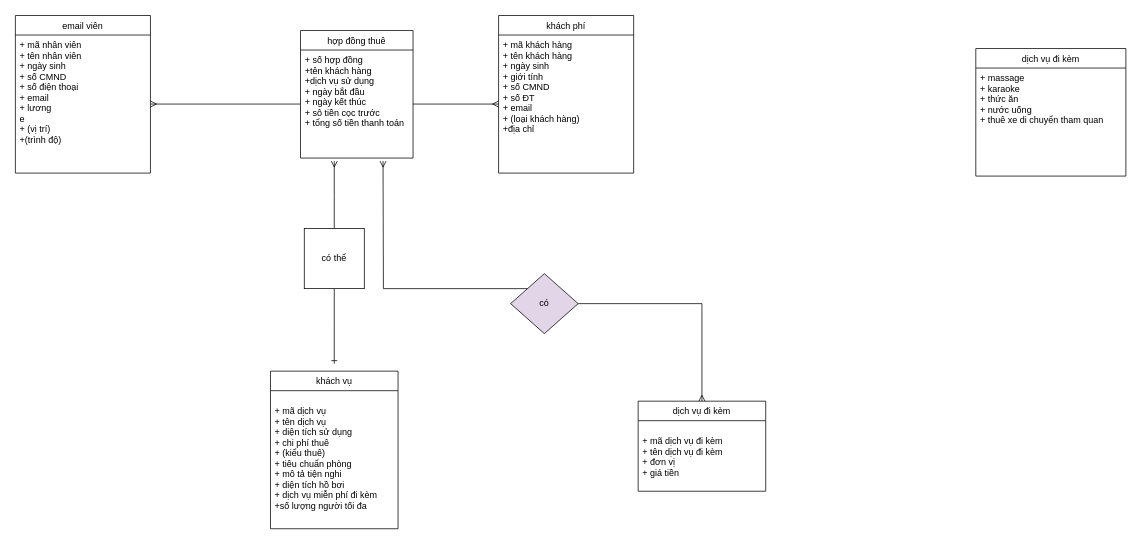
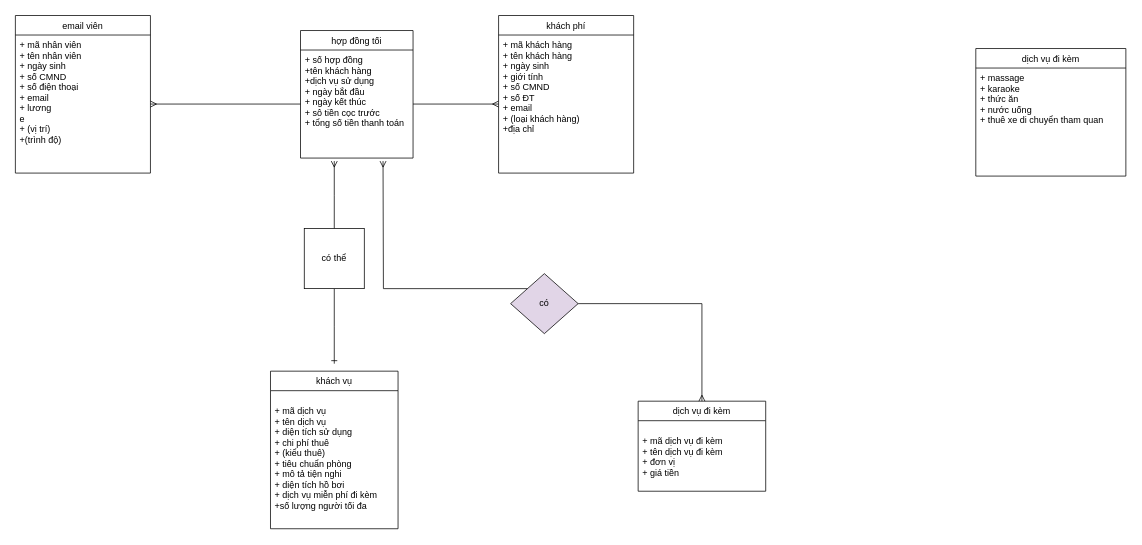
- <mxCell id="16" value="hợp đồng thuê" style="swimlane;fontStyle=0;childLayout=stackLayout;horizontal=1;startSize=26;fillColor=none;horizontalStack=0;resizeParent=1;resizeParentMax=0;resizeLast=0;collapsible=1;marginBottom=0;" parent="1" vertex="1"><mxGeometry x="400" y="40" width="150" height="170" as="geometry"><mxRectangle x="590" y="70" width="110" height="26" as="alternateBounds" /></mxGeometry></mxCell>
+ <mxCell id="16" value="hợp đồng tối" style="swimlane;fontStyle=0;childLayout=stackLayout;horizontal=1;startSize=26;fillColor=none;horizontalStack=0;resizeParent=1;resizeParentMax=0;resizeLast=0;collapsible=1;marginBottom=0;" parent="1" vertex="1"><mxGeometry x="400" y="40" width="150" height="170" as="geometry"><mxRectangle x="590" y="70" width="110" height="26" as="alternateBounds" /></mxGeometry></mxCell>
